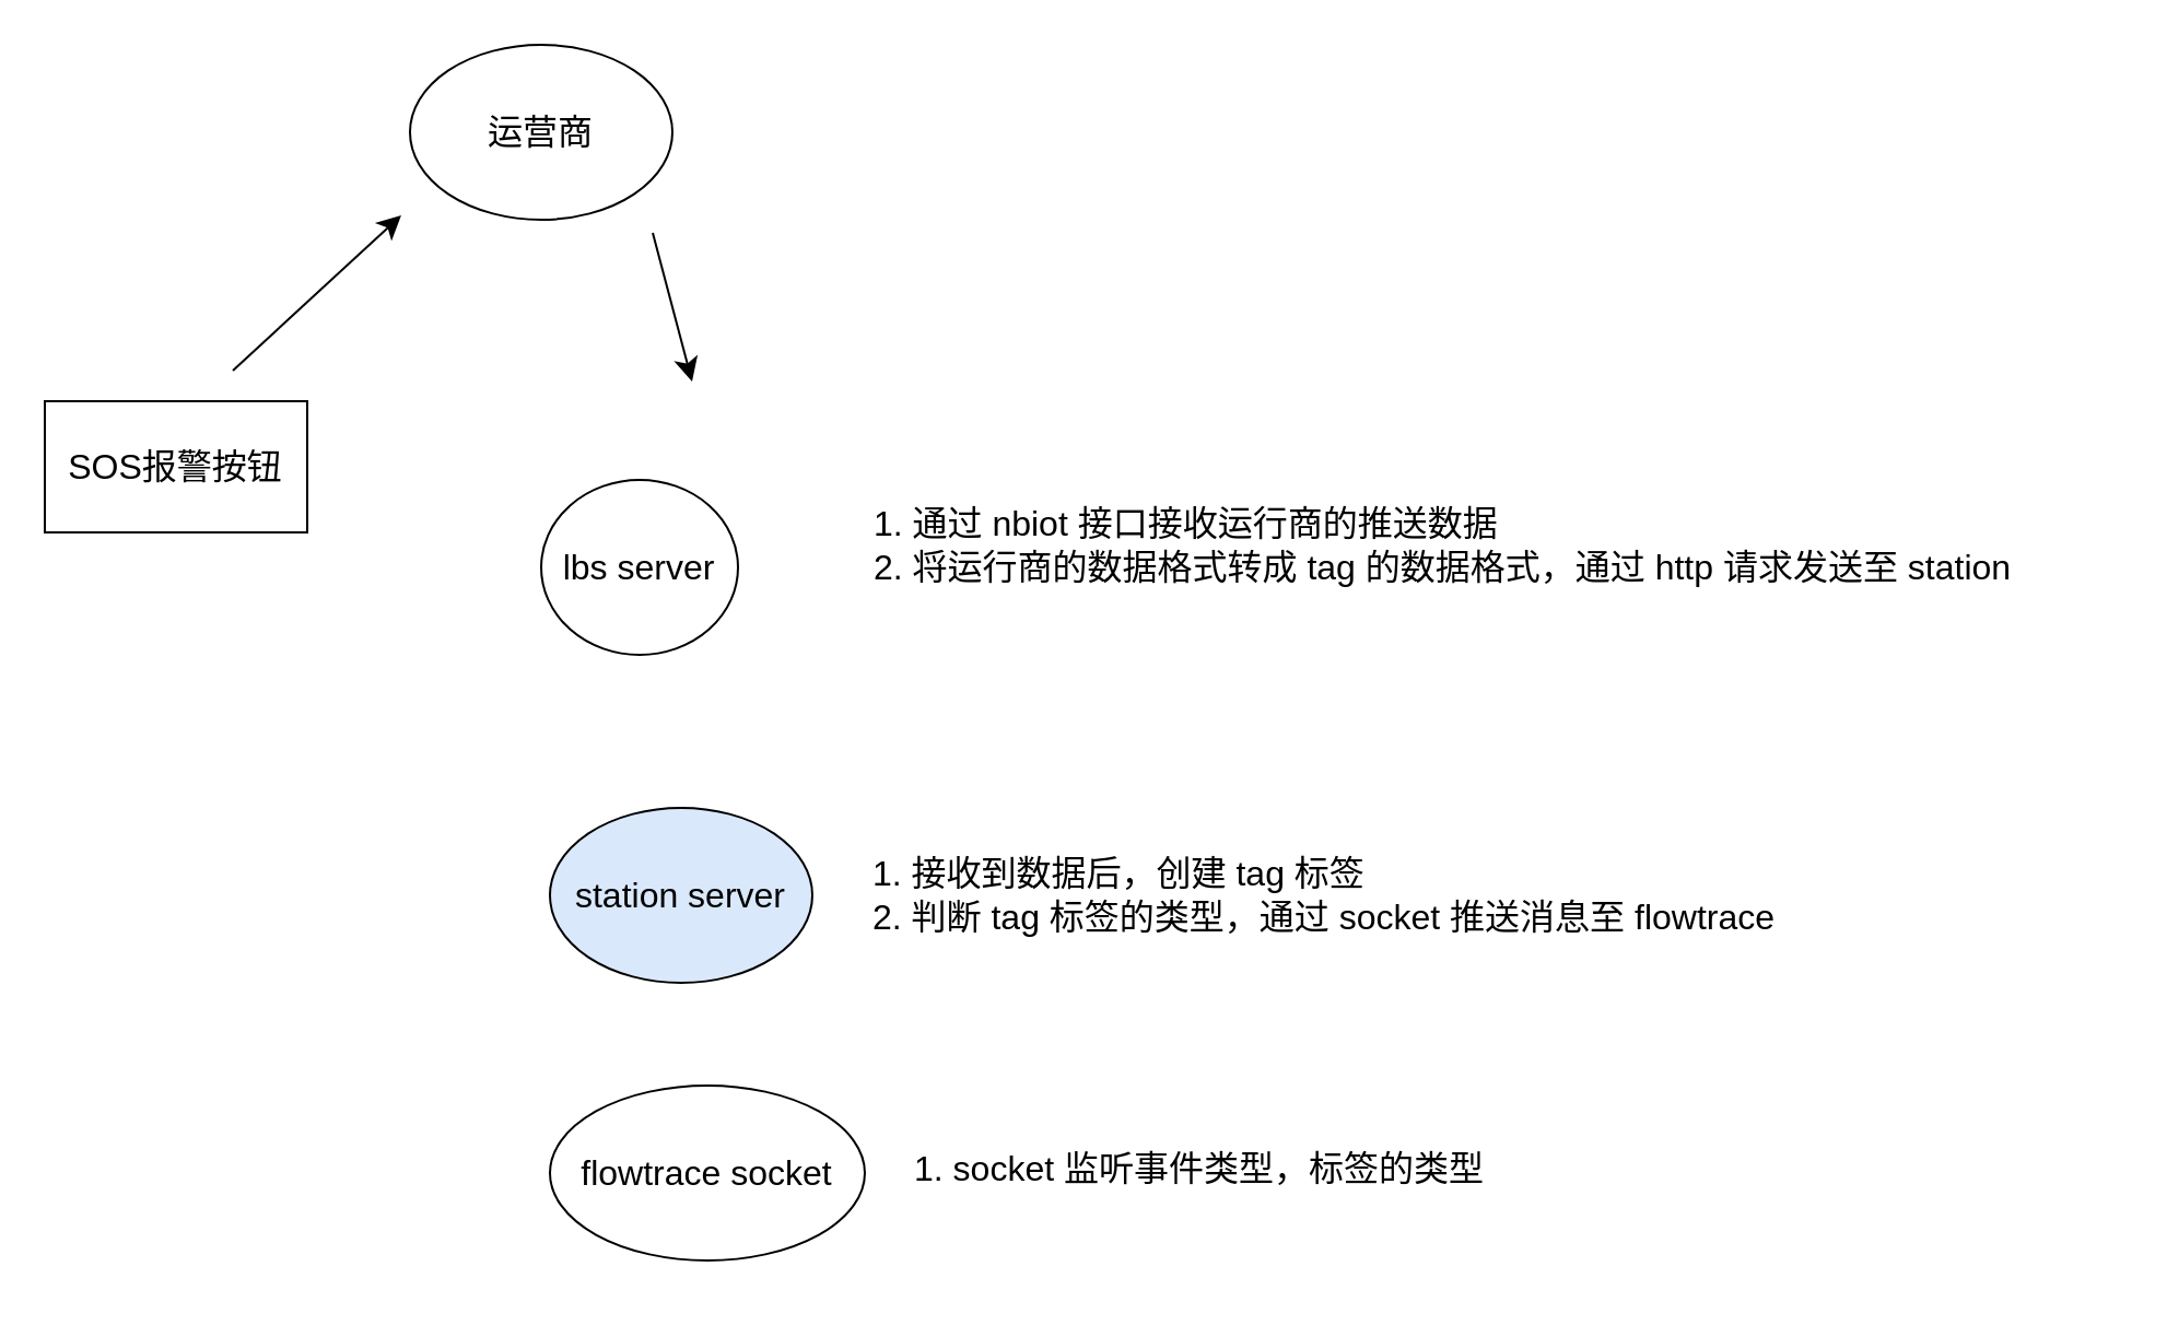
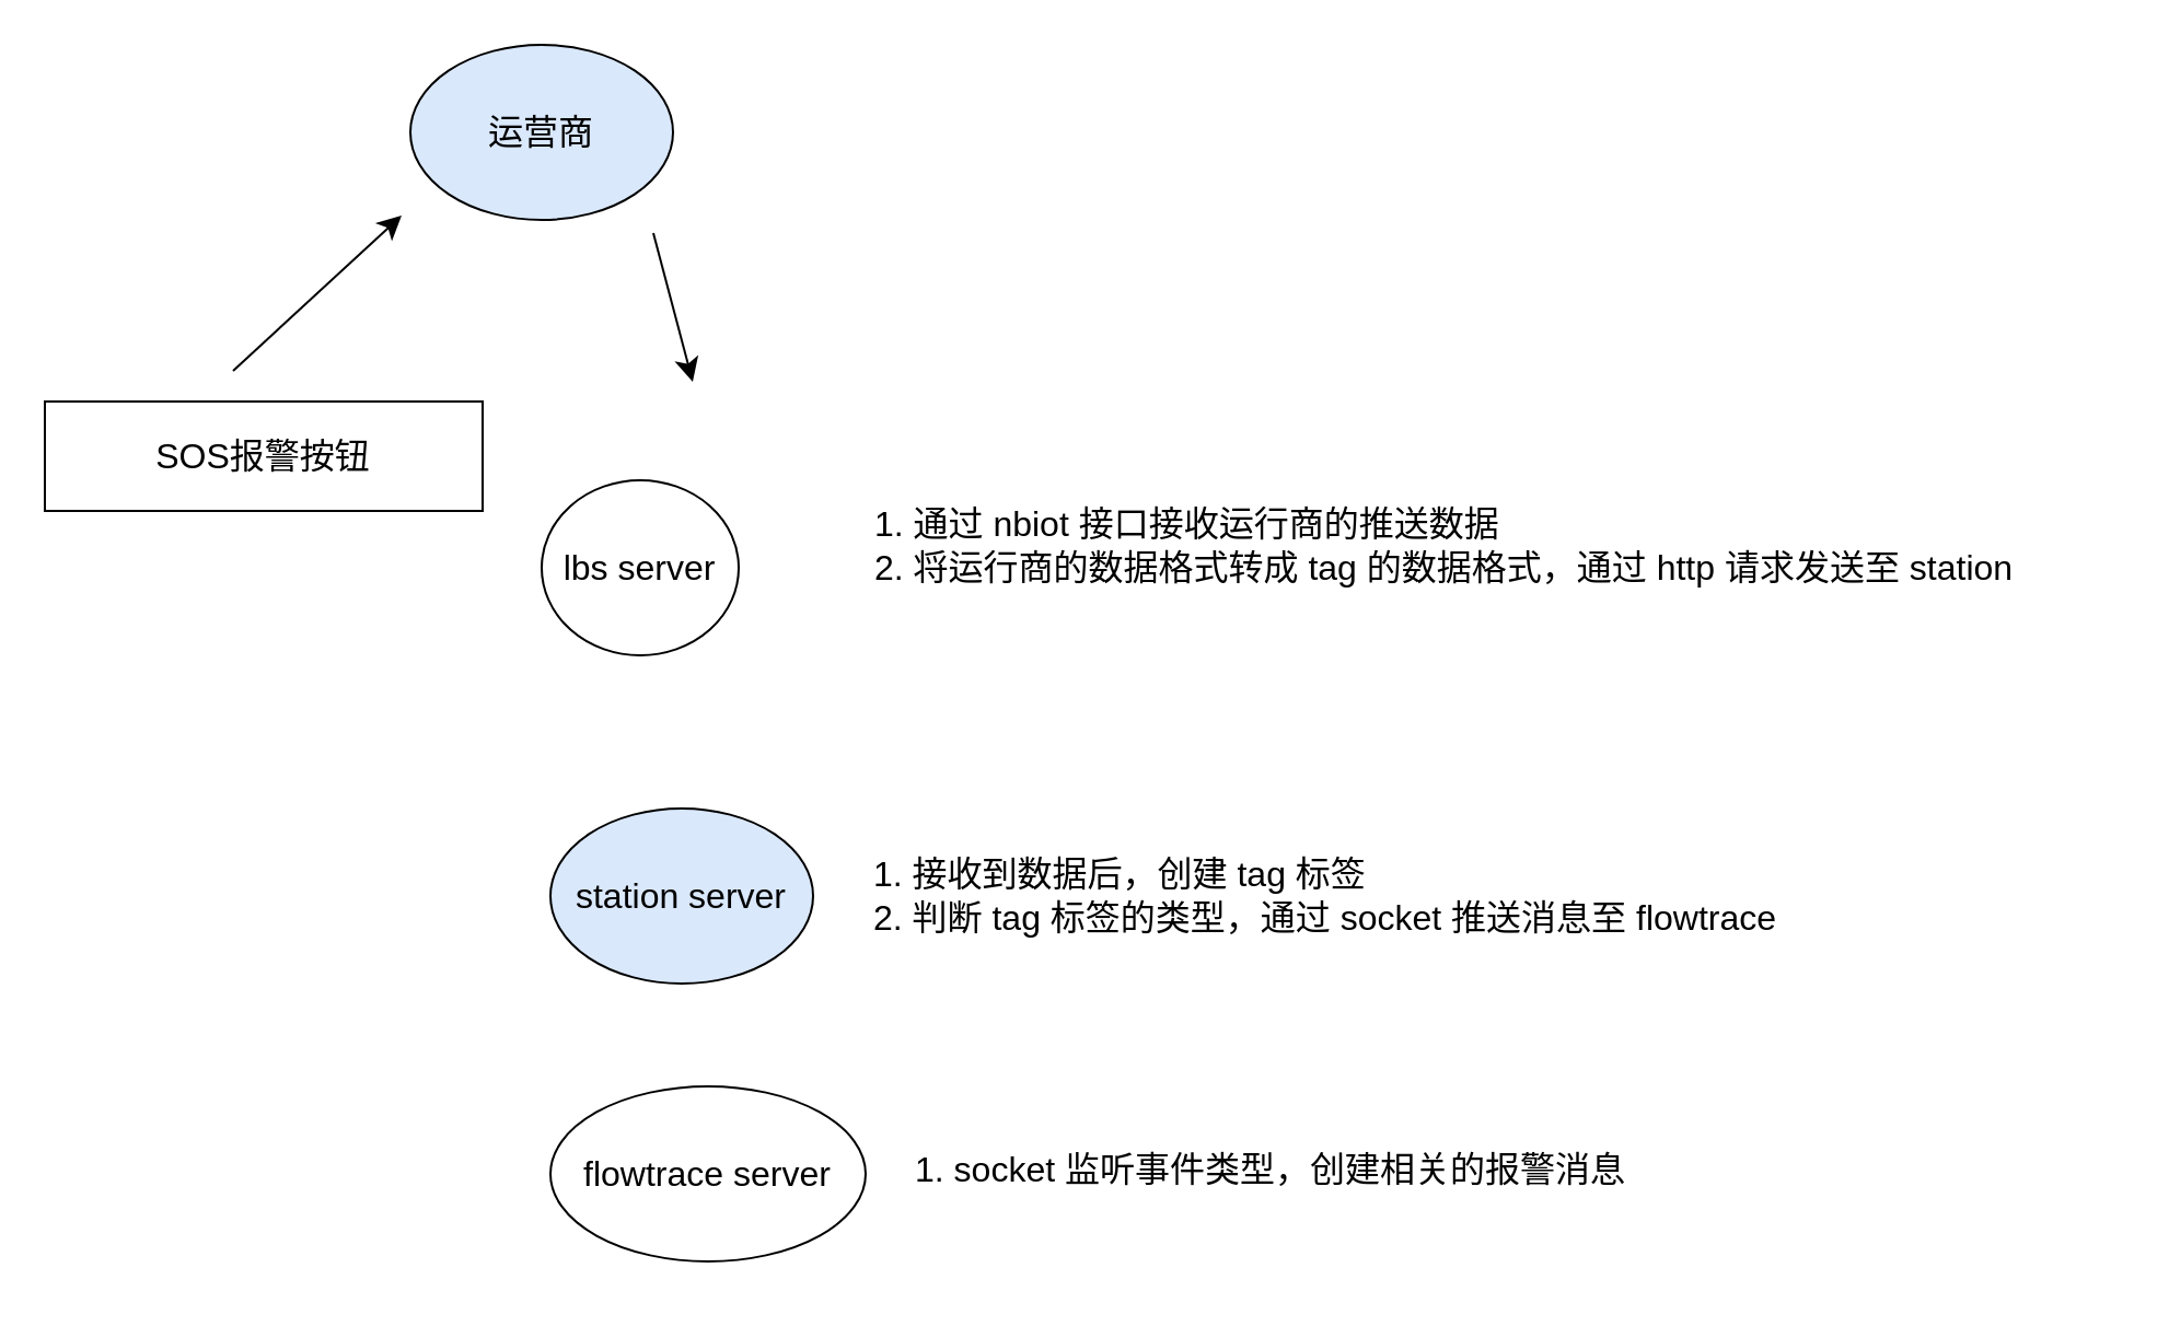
- <mxCell id="2" value="运营商" style="ellipse;whiteSpace=wrap;html=1;fontSize=16;" vertex="1" parent="1"><mxGeometry x="187" y="20" width="120" height="80" as="geometry" /></mxCell>
+ <mxCell id="2" value="运营商" style="ellipse;whiteSpace=wrap;html=1;fontSize=16;fillColor=#dae8fc;" vertex="1" parent="1"><mxGeometry x="187" y="20" width="120" height="80" as="geometry" /></mxCell>
- <mxCell id="3" value="SOS报警按钮" style="rounded=0;whiteSpace=wrap;html=1;fontSize=16;" vertex="1" parent="1"><mxGeometry x="20" y="183" width="120" height="60" as="geometry" /></mxCell>
+ <mxCell id="3" value="SOS报警按钮" style="rounded=0;whiteSpace=wrap;html=1;fontSize=16;" vertex="1" parent="1"><mxGeometry x="20" y="183" width="200" height="50" as="geometry" /></mxCell>
- <mxCell id="11" value="&lt;div style=&quot;&quot;&gt;1. socket 监听事件类型，标签的类型&lt;/div&gt;&lt;div style=&quot;&quot;&gt;&lt;/div&gt;" style="text;html=1;strokeColor=none;fillColor=none;align=left;verticalAlign=middle;whiteSpace=wrap;rounded=0;fontSize=16;" vertex="1" parent="1"><mxGeometry x="416" y="483" width="553" height="101" as="geometry" /></mxCell>
+ <mxCell id="11" value="&lt;div style=&quot;&quot;&gt;1. socket 监听事件类型，创建相关的报警消息&lt;/div&gt;&lt;div style=&quot;&quot;&gt;&lt;/div&gt;" style="text;html=1;strokeColor=none;fillColor=none;align=left;verticalAlign=middle;whiteSpace=wrap;rounded=0;fontSize=16;" vertex="1" parent="1"><mxGeometry x="416" y="483" width="553" height="101" as="geometry" /></mxCell>
- <mxCell id="6" value="flowtrace socket" style="ellipse;whiteSpace=wrap;html=1;fontSize=16;" vertex="1" parent="1"><mxGeometry x="251" y="496" width="144" height="80" as="geometry" /></mxCell>
+ <mxCell id="6" value="flowtrace server" style="ellipse;whiteSpace=wrap;html=1;fontSize=16;" vertex="1" parent="1"><mxGeometry x="251" y="496" width="144" height="80" as="geometry" /></mxCell>
